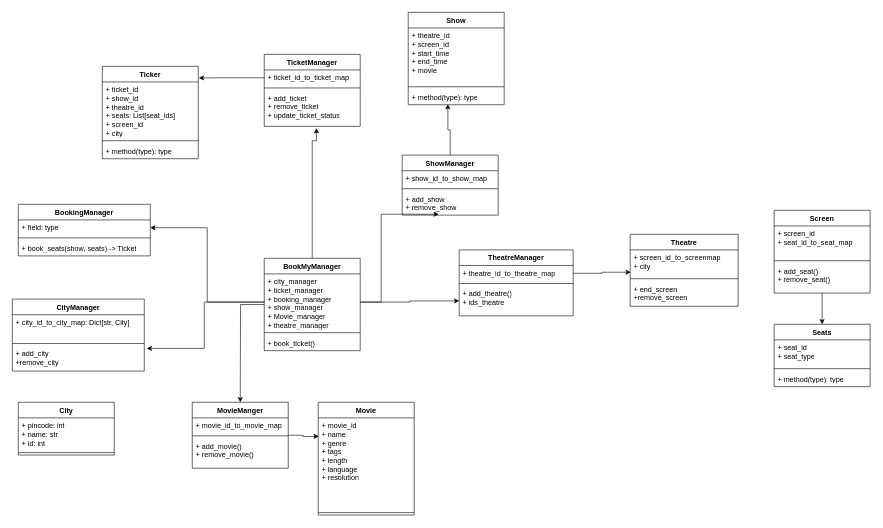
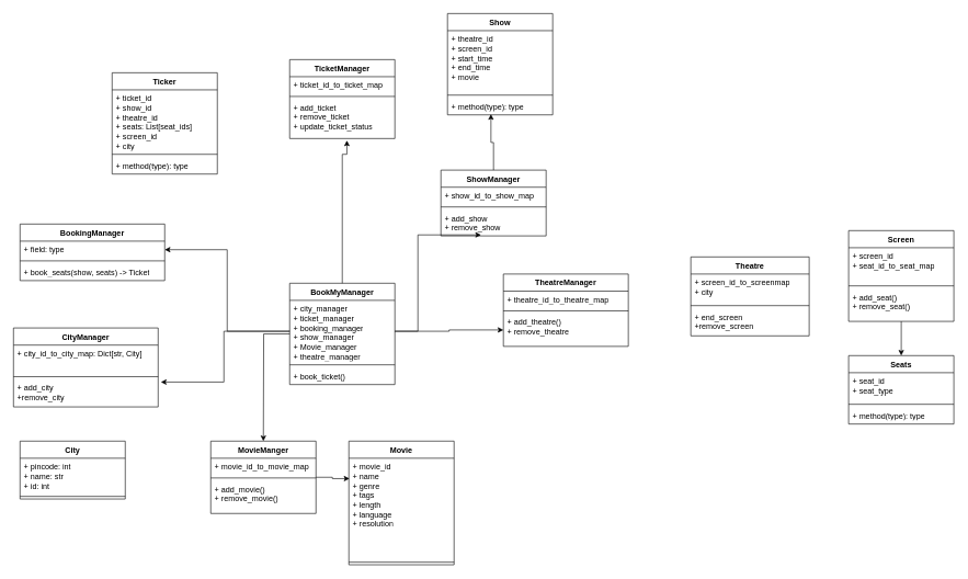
- <mxCell id="47" style="edgeStyle=orthogonalEdgeStyle;rounded=0;orthogonalLoop=1;jettySize=auto;html=1;entryX=1.006;entryY=0.125;entryDx=0;entryDy=0;entryPerimeter=0;" parent="1" source="29" target="32" edge="1"><mxGeometry relative="1" as="geometry" /></mxCell>
- <mxCell id="62" style="edgeStyle=orthogonalEdgeStyle;rounded=0;orthogonalLoop=1;jettySize=auto;html=1;entryX=0.006;entryY=0.846;entryDx=0;entryDy=0;entryPerimeter=0;" parent="1" source="8" target="12" edge="1"><mxGeometry relative="1" as="geometry" /></mxCell>
- <mxCell id="10" value="+ add_theatre()&lt;div&gt;+ ids_theatre&lt;/div&gt;" style="text;strokeColor=none;fillColor=none;align=left;verticalAlign=top;spacingLeft=4;spacingRight=4;overflow=hidden;rotatable=0;points=[[0,0.5],[1,0.5]];portConstraint=eastwest;whiteSpace=wrap;html=1;" parent="7" vertex="1"><mxGeometry y="60" width="190" height="50" as="geometry" /></mxCell>
+ <mxCell id="10" value="+ add_theatre()&lt;div&gt;+ remove_theatre&lt;/div&gt;" style="text;strokeColor=none;fillColor=none;align=left;verticalAlign=top;spacingLeft=4;spacingRight=4;overflow=hidden;rotatable=0;points=[[0,0.5],[1,0.5]];portConstraint=eastwest;whiteSpace=wrap;html=1;" parent="7" vertex="1"><mxGeometry y="60" width="190" height="50" as="geometry" /></mxCell>
